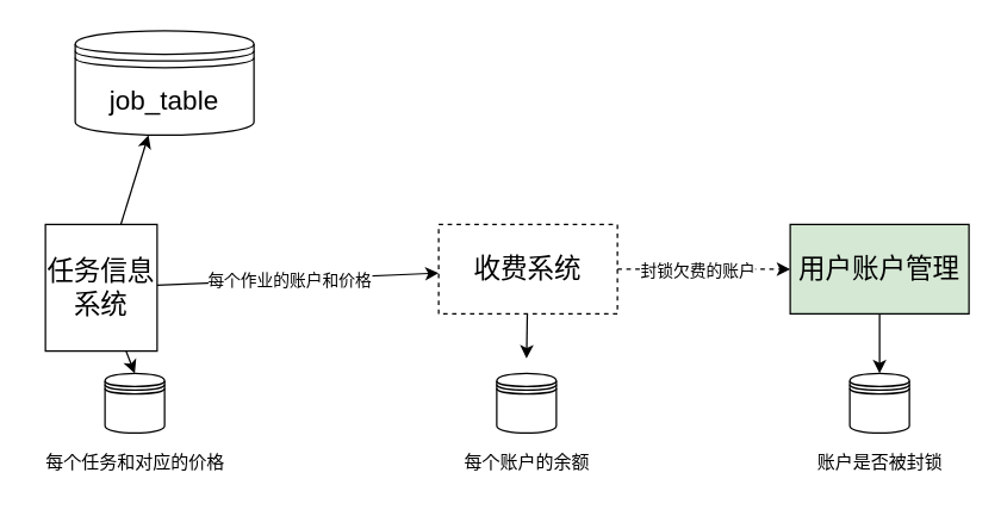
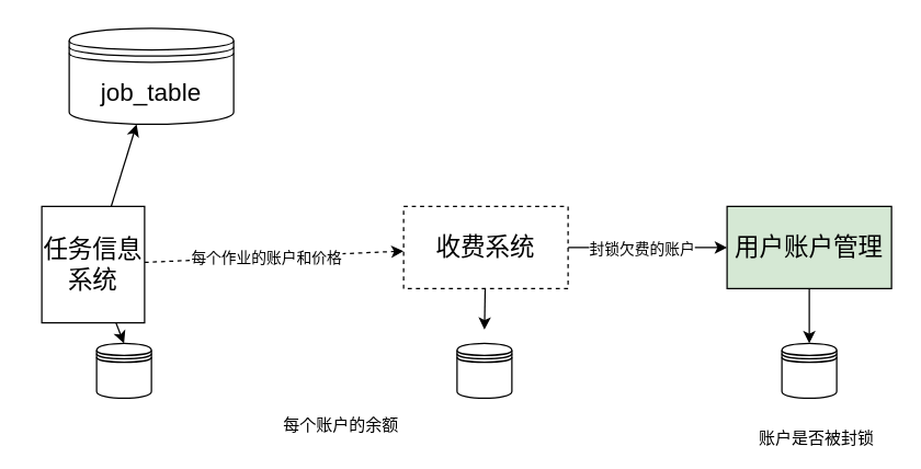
- <mxCell id="8" style="edgeStyle=none;html=1;entryX=0;entryY=0.5;entryDx=0;entryDy=0;dashed=1;" edge="1" parent="1" source="10" target="12"><mxGeometry relative="1" as="geometry" /></mxCell>
+ <mxCell id="8" style="edgeStyle=none;html=1;entryX=0;entryY=0.5;entryDx=0;entryDy=0;" edge="1" parent="1" source="10" target="12"><mxGeometry relative="1" as="geometry" /></mxCell>
- <mxCell id="2" style="edgeStyle=none;html=1;" edge="1" parent="1" source="6" target="10"><mxGeometry relative="1" as="geometry" /></mxCell>
+ <mxCell id="2" style="edgeStyle=none;html=1;dashed=1;" edge="1" parent="1" source="6" target="10"><mxGeometry relative="1" as="geometry" /></mxCell>
- <mxCell id="16" value="每个任务和对应的价格" style="text;html=1;align=center;verticalAlign=middle;resizable=0;points=[];autosize=1;strokeColor=none;" vertex="1" parent="1"><mxGeometry x="20" y="300" width="140" height="20" as="geometry" /></mxCell>
- <mxCell id="17" value="每个账户的余额" style="text;html=1;align=center;verticalAlign=middle;resizable=0;points=[];autosize=1;strokeColor=none;" vertex="1" parent="1"><mxGeometry x="303" y="300" width="100" height="20" as="geometry" /></mxCell>
+ <mxCell id="17" value="每个账户的余额" style="text;html=1;align=center;verticalAlign=middle;resizable=0;points=[];autosize=1;strokeColor=none;" vertex="1" parent="1"><mxGeometry x="198" y="300" width="100" height="20" as="geometry" /></mxCell>
- <mxCell id="18" value="账户是否被封锁" style="text;html=1;align=center;verticalAlign=middle;resizable=0;points=[];autosize=1;strokeColor=none;" vertex="1" parent="1"><mxGeometry x="540" y="300" width="100" height="20" as="geometry" /></mxCell>
+ <mxCell id="18" value="账户是否被封锁" style="text;html=1;align=center;verticalAlign=middle;resizable=0;points=[];autosize=1;strokeColor=none;" vertex="1" parent="1"><mxGeometry x="545" y="310" width="100" height="20" as="geometry" /></mxCell>
